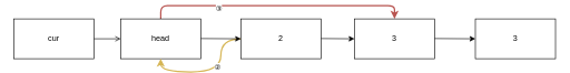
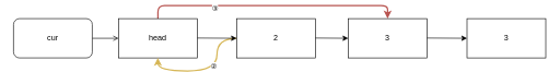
- <mxCell id="2" value="cur" style="rounded=0;whiteSpace=wrap;html=1;" vertex="1" parent="1"><mxGeometry x="20" y="20" width="120" height="60" as="geometry" /></mxCell>
+ <mxCell id="2" value="cur" style="whiteSpace=wrap;html=1;rounded=1;" vertex="1" parent="1"><mxGeometry x="20" y="20" width="120" height="60" as="geometry" /></mxCell>
